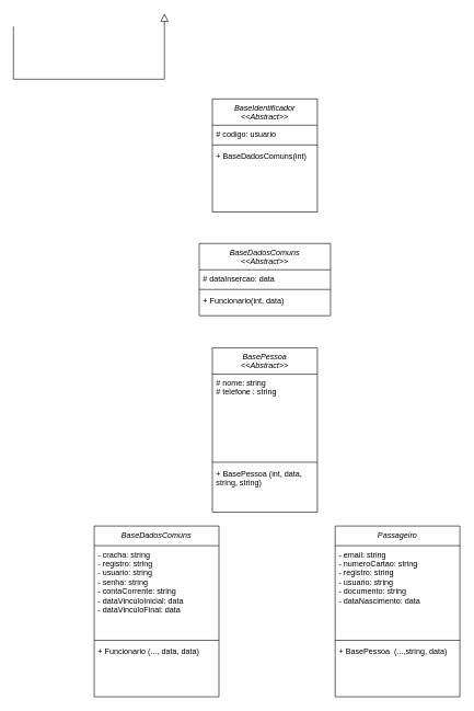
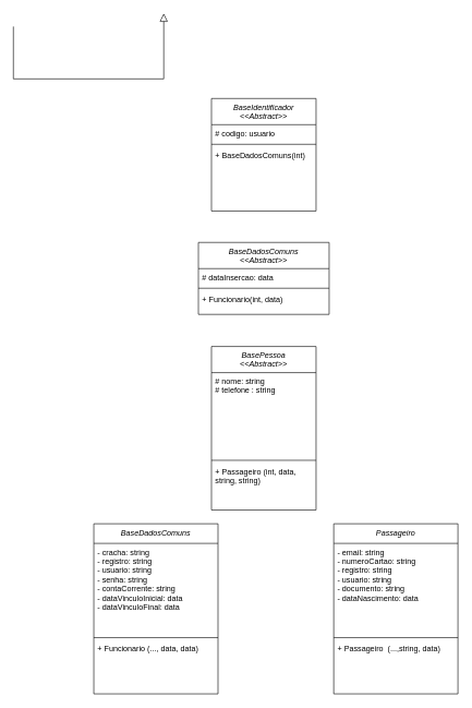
- <mxCell id="14" value="+ BasePessoa (int, data, &#10;string, string)" style="text;align=left;verticalAlign=top;spacingLeft=4;spacingRight=4;overflow=hidden;rotatable=0;points=[[0,0.5],[1,0.5]];portConstraint=eastwest;" vertex="1" parent="11"><mxGeometry y="178" width="160" height="72" as="geometry" /></mxCell>
+ <mxCell id="14" value="+ Passageiro (int, data, &#10;string, string)" style="text;align=left;verticalAlign=top;spacingLeft=4;spacingRight=4;overflow=hidden;rotatable=0;points=[[0,0.5],[1,0.5]];portConstraint=eastwest;" vertex="1" parent="11"><mxGeometry y="178" width="160" height="72" as="geometry" /></mxCell>
- <mxCell id="22" value="+ BasePessoa  (...,string, data)" style="text;align=left;verticalAlign=top;spacingLeft=4;spacingRight=4;overflow=hidden;rotatable=0;points=[[0,0.5],[1,0.5]];portConstraint=eastwest;" vertex="1" parent="19"><mxGeometry y="178" width="190" height="72" as="geometry" /></mxCell>
+ <mxCell id="22" value="+ Passageiro  (...,string, data)" style="text;align=left;verticalAlign=top;spacingLeft=4;spacingRight=4;overflow=hidden;rotatable=0;points=[[0,0.5],[1,0.5]];portConstraint=eastwest;" vertex="1" parent="19"><mxGeometry y="178" width="190" height="72" as="geometry" /></mxCell>
